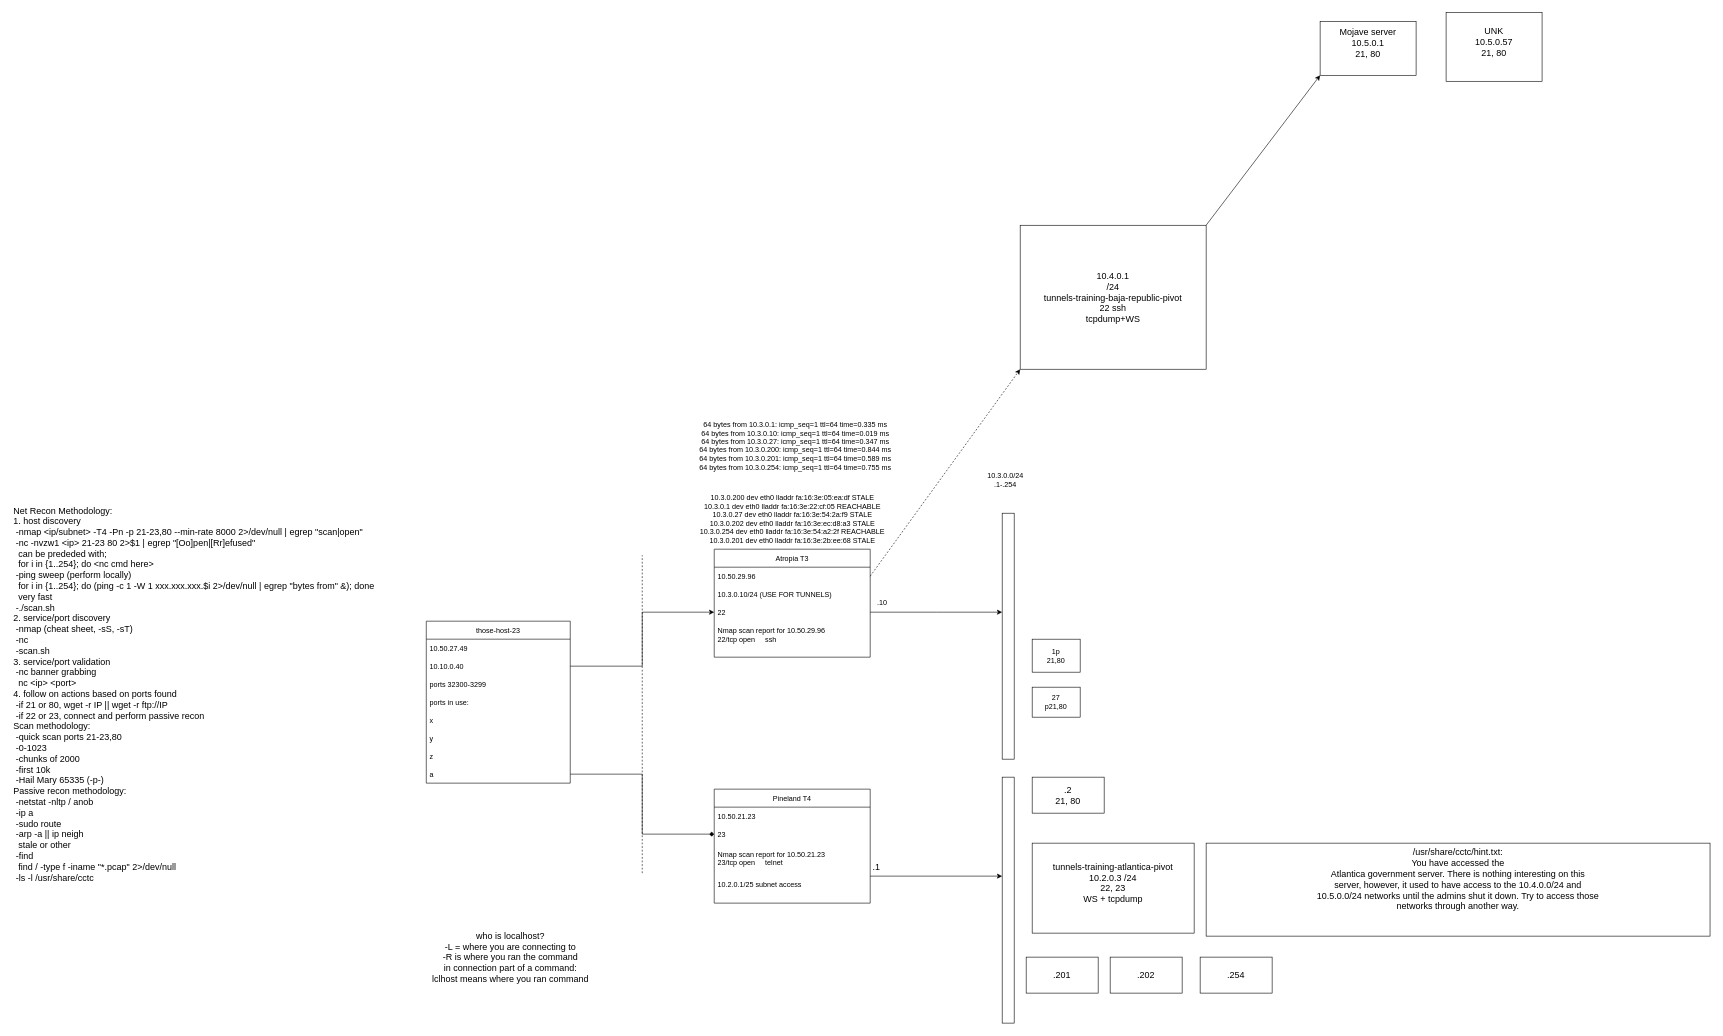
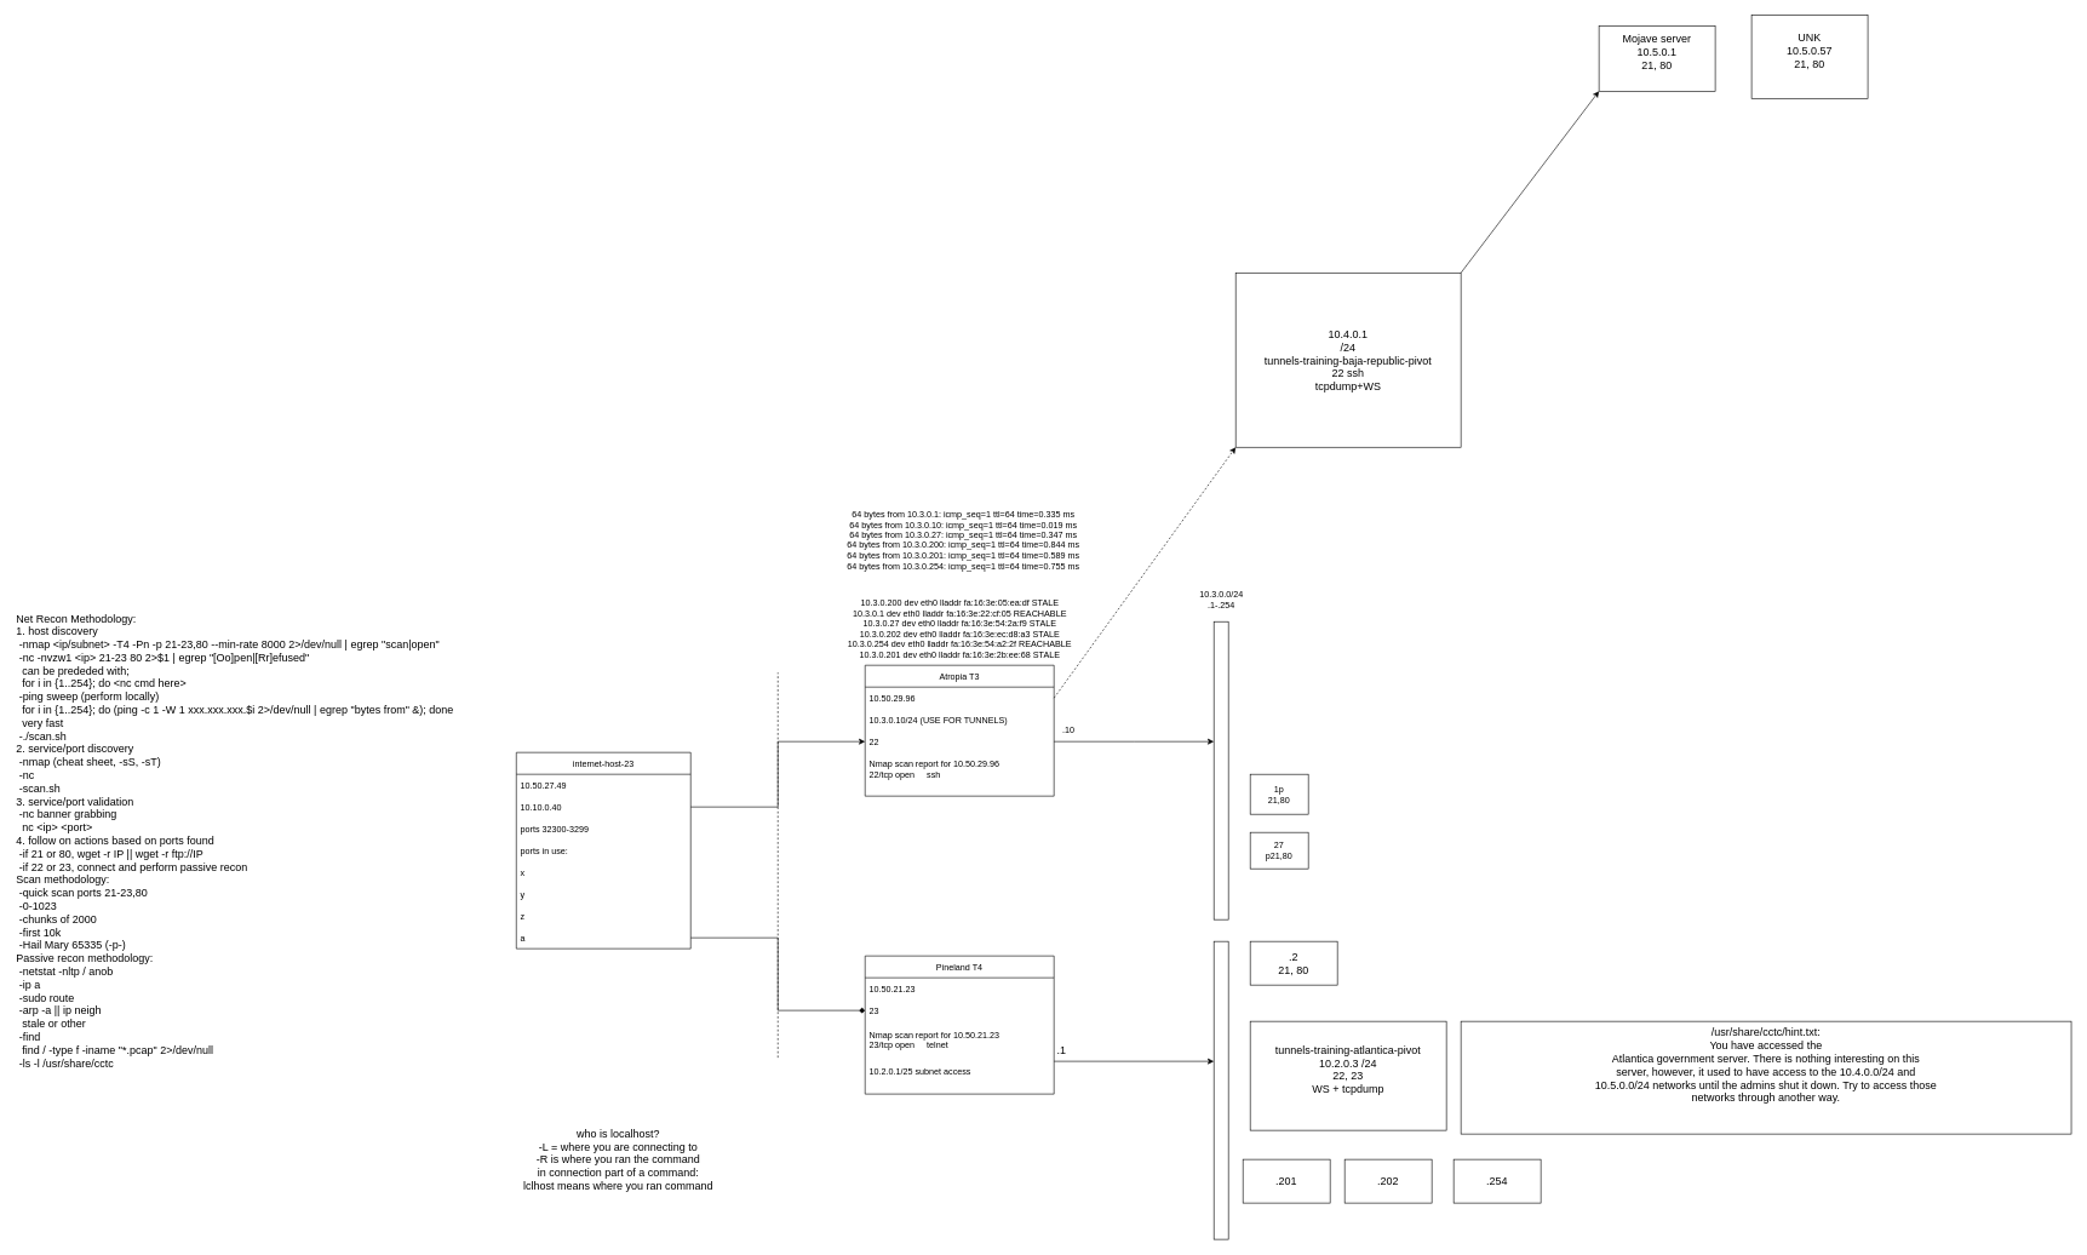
- <mxCell id="27" value="&lt;div&gt;10.3.0.0/24&lt;/div&gt;&lt;div&gt;.1-.254&lt;br&gt;&lt;/div&gt;" style="text;html=1;align=center;verticalAlign=middle;resizable=0;points=[];autosize=1;strokeColor=none;fillColor=none;" vertex="1" parent="1"><mxGeometry x="1635" y="780" width="80" height="40" as="geometry" /></mxCell>
+ <mxCell id="27" value="&lt;div&gt;10.3.0.0/24&lt;/div&gt;&lt;div&gt;.1-.254&lt;br&gt;&lt;/div&gt;" style="text;html=1;align=center;verticalAlign=middle;resizable=0;points=[];autosize=1;strokeColor=none;fillColor=none;" vertex="1" parent="1"><mxGeometry x="1640" y="805" width="80" height="40" as="geometry" /></mxCell>
- <mxCell id="2" value="those-host-23" style="swimlane;fontStyle=0;childLayout=stackLayout;horizontal=1;startSize=30;horizontalStack=0;resizeParent=1;resizeParentMax=0;resizeLast=0;collapsible=1;marginBottom=0;" vertex="1" parent="1"><mxGeometry x="710" y="1035" width="240" height="270" as="geometry" /></mxCell>
+ <mxCell id="2" value="internet-host-23" style="swimlane;fontStyle=0;childLayout=stackLayout;horizontal=1;startSize=30;horizontalStack=0;resizeParent=1;resizeParentMax=0;resizeLast=0;collapsible=1;marginBottom=0;" vertex="1" parent="1"><mxGeometry x="710" y="1035" width="240" height="270" as="geometry" /></mxCell>
